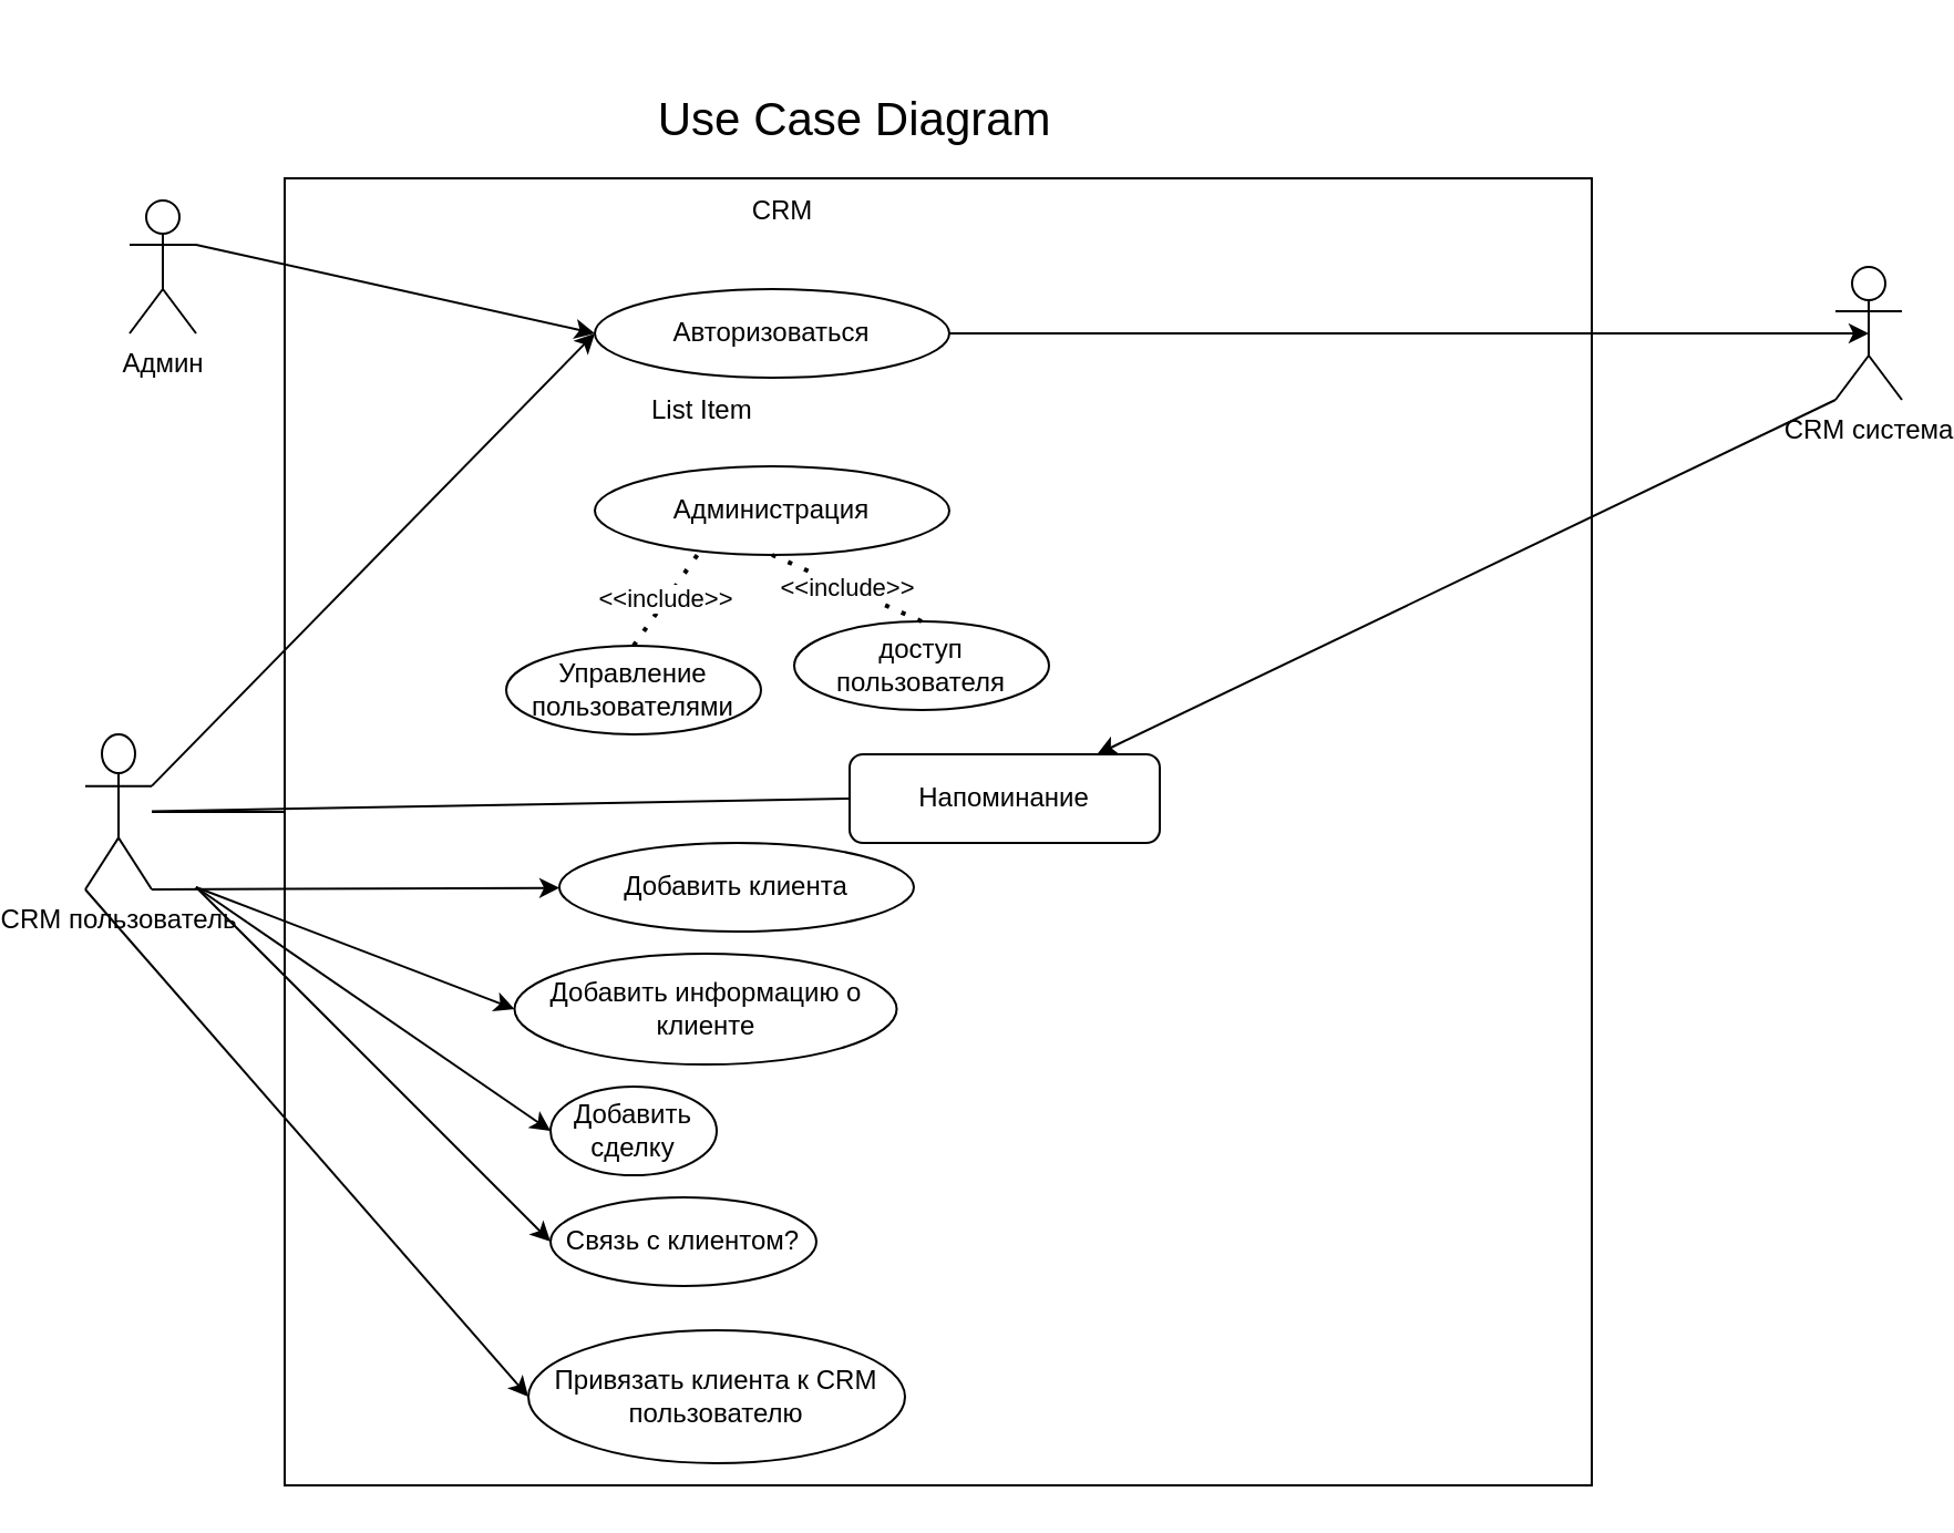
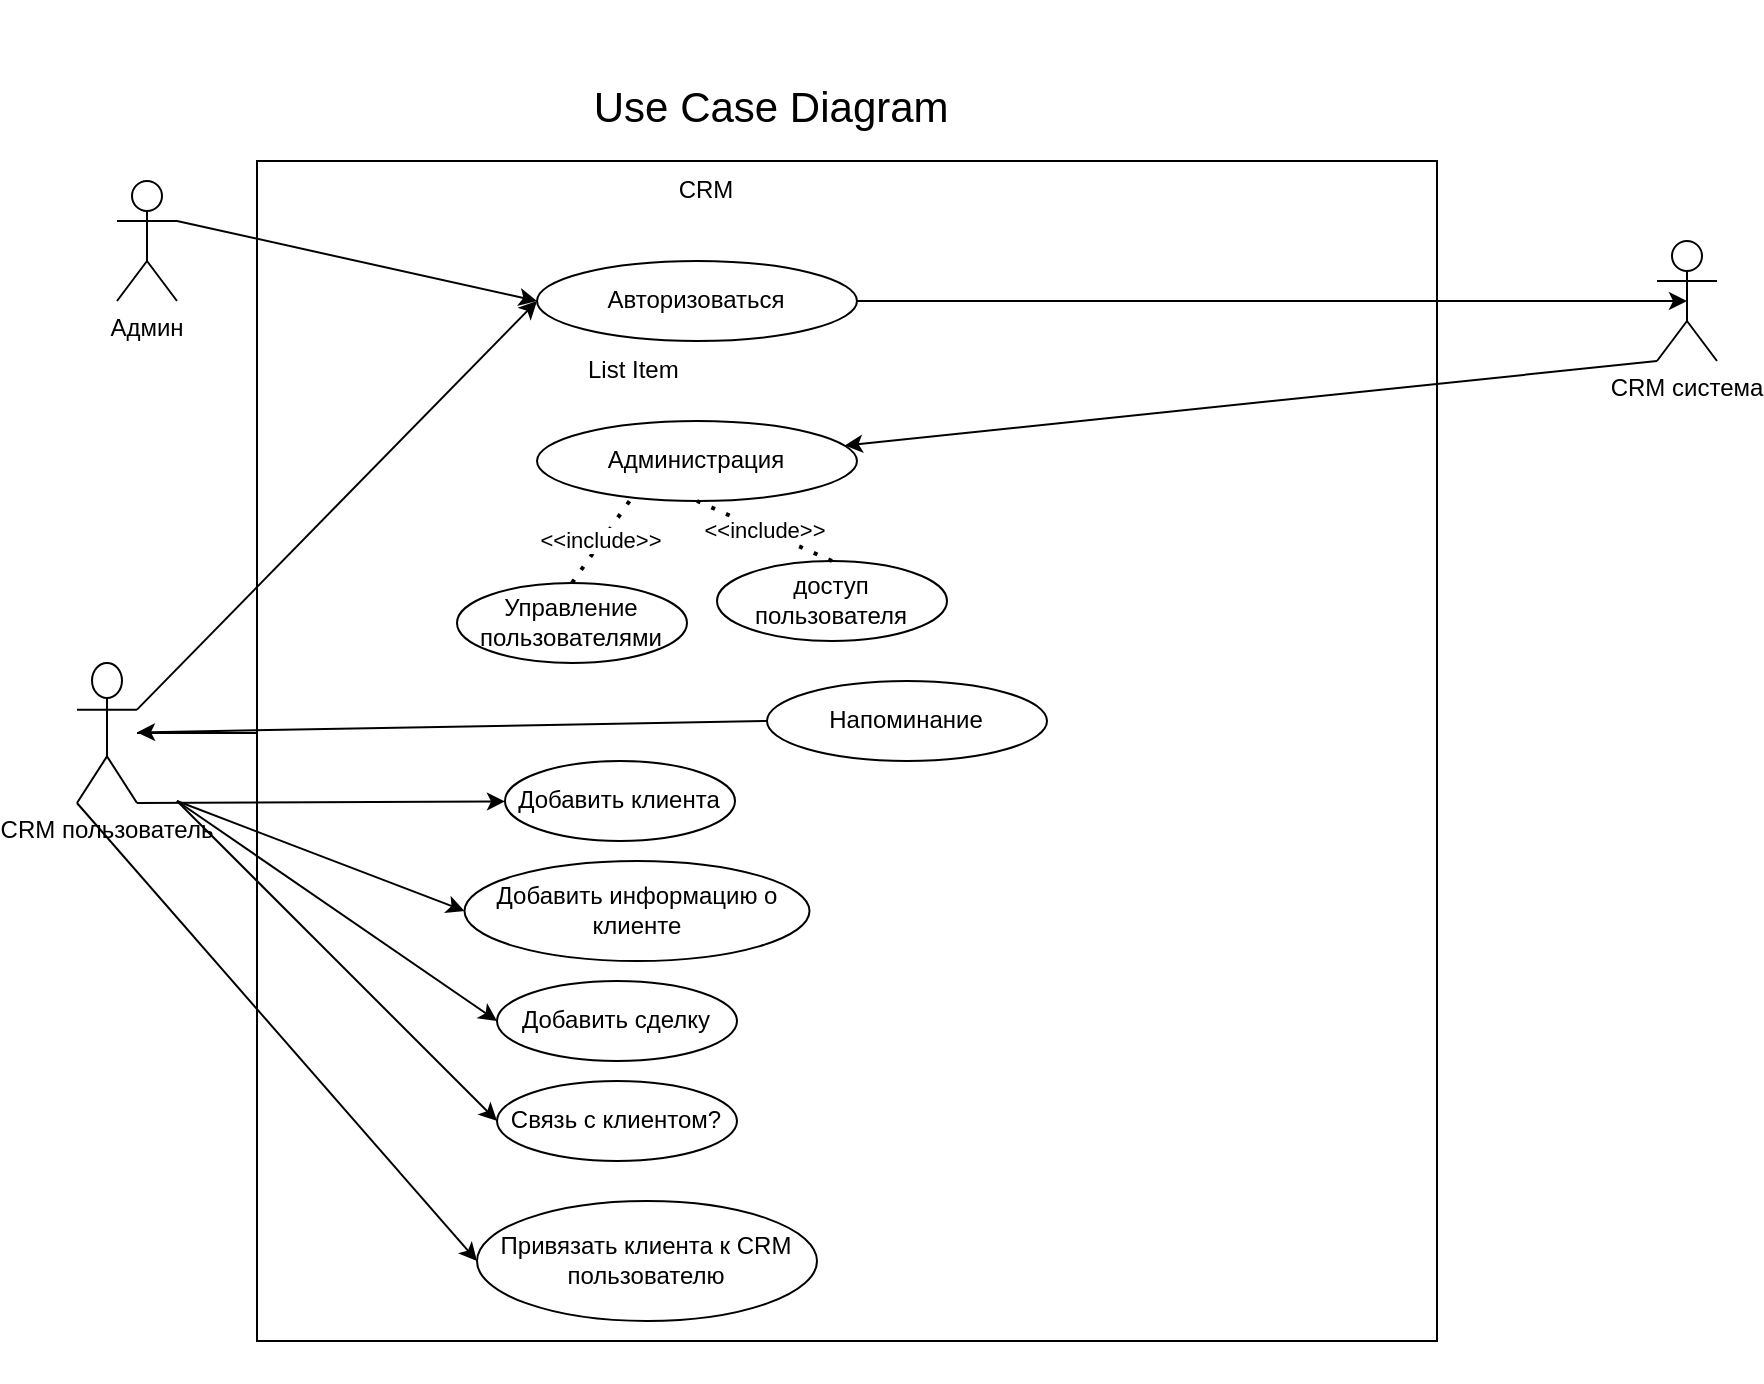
- <mxCell id="18" value="" style="endArrow=classic;html=1;rounded=0;exitX=0;exitY=1;exitDx=0;exitDy=0;exitPerimeter=0;" edge="1" parent="1" source="6" target="14"><mxGeometry width="50" height="50" relative="1" as="geometry"><mxPoint x="290" y="440" as="sourcePoint" /><mxPoint x="340" y="390" as="targetPoint" /></mxGeometry></mxCell>
+ <mxCell id="18" value="" style="endArrow=classic;html=1;rounded=0;exitX=0;exitY=1;exitDx=0;exitDy=0;exitPerimeter=0;" edge="1" parent="1" source="6" target="12"><mxGeometry width="50" height="50" relative="1" as="geometry"><mxPoint x="290" y="440" as="sourcePoint" /><mxPoint x="340" y="390" as="targetPoint" /></mxGeometry></mxCell>
- <mxCell id="19" value="" style="endArrow=none;html=1;rounded=0;exitX=0;exitY=0.5;exitDx=0;exitDy=0;" edge="1" parent="1" source="14" target="4"><mxGeometry width="50" height="50" relative="1" as="geometry"><mxPoint x="290" y="440" as="sourcePoint" /><mxPoint x="340" y="390" as="targetPoint" /></mxGeometry></mxCell>
+ <mxCell id="19" value="" style="endArrow=classic;html=1;rounded=0;exitX=0;exitY=0.5;exitDx=0;exitDy=0;" edge="1" parent="1" source="14" target="4"><mxGeometry width="50" height="50" relative="1" as="geometry"><mxPoint x="290" y="440" as="sourcePoint" /><mxPoint x="340" y="390" as="targetPoint" /></mxGeometry></mxCell>
- <mxCell id="14" value="Напоминание" style="whiteSpace=wrap;html=1;rounded=1;" vertex="1" parent="1"><mxGeometry x="365" y="340" width="140" height="40" as="geometry" /></mxCell>
+ <mxCell id="14" value="Напоминание" style="ellipse;whiteSpace=wrap;html=1;" vertex="1" parent="1"><mxGeometry x="365" y="340" width="140" height="40" as="geometry" /></mxCell>
- <mxCell id="20" value="Добавить клиента" style="ellipse;whiteSpace=wrap;html=1;" vertex="1" parent="1"><mxGeometry x="234" y="380" width="160" height="40" as="geometry" /></mxCell>
+ <mxCell id="20" value="Добавить клиента" style="ellipse;whiteSpace=wrap;html=1;" vertex="1" parent="1"><mxGeometry x="234" y="380" width="115" height="40" as="geometry" /></mxCell>
- <mxCell id="22" value="Добавить сделку" style="ellipse;whiteSpace=wrap;html=1;" vertex="1" parent="1"><mxGeometry x="230" y="490" width="75" height="40" as="geometry" /></mxCell>
+ <mxCell id="22" value="Добавить сделку" style="ellipse;whiteSpace=wrap;html=1;" vertex="1" parent="1"><mxGeometry x="230" y="490" width="120" height="40" as="geometry" /></mxCell>
